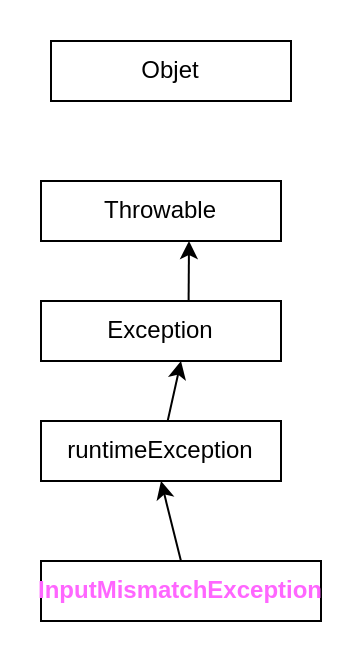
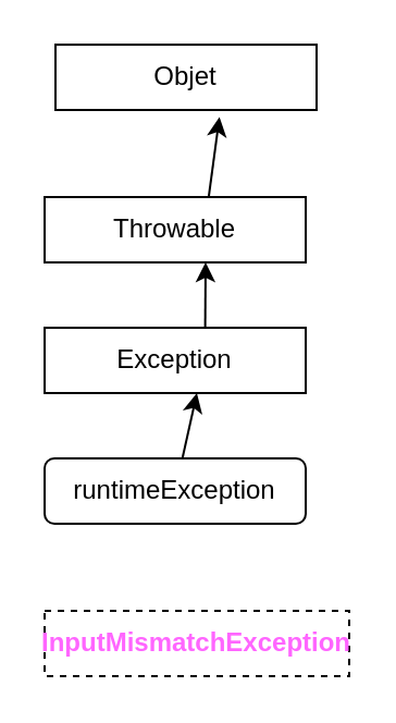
+ <mxCell id="2" value="" style="edgeStyle=none;html=1;exitX=0.628;exitY=0.015;exitDx=0;exitDy=0;exitPerimeter=0;entryX=0.628;entryY=1.107;entryDx=0;entryDy=0;entryPerimeter=0;" edge="1" parent="1" source="5" target="3"><mxGeometry relative="1" as="geometry"><mxPoint x="240" y="45" as="targetPoint" /></mxGeometry></mxCell>
- <mxCell id="7" value="runtimeException" style="whiteSpace=wrap;html=1;" vertex="1" parent="1"><mxGeometry x="20" y="210" width="120" height="30" as="geometry" /></mxCell>
+ <mxCell id="7" value="runtimeException" style="whiteSpace=wrap;html=1;rounded=1;" vertex="1" parent="1"><mxGeometry x="20" y="210" width="120" height="30" as="geometry" /></mxCell>
- <mxCell id="10" value="" style="edgeStyle=none;html=1;exitX=0.5;exitY=0;exitDx=0;exitDy=0;entryX=0.5;entryY=1;entryDx=0;entryDy=0;" edge="1" parent="1" source="9" target="7"><mxGeometry relative="1" as="geometry"><mxPoint x="93.333" y="220" as="sourcePoint" /><mxPoint x="100" y="190" as="targetPoint" /></mxGeometry></mxCell>
- <mxCell id="9" value="&lt;b&gt;&lt;font color=&quot;#ff66ff&quot;&gt;InputMismatchException&lt;/font&gt;&lt;/b&gt;" style="whiteSpace=wrap;html=1;" vertex="1" parent="1"><mxGeometry x="20" y="280" width="140" height="30" as="geometry" /></mxCell>
+ <mxCell id="9" value="&lt;b&gt;&lt;font color=&quot;#ff66ff&quot;&gt;InputMismatchException&lt;/font&gt;&lt;/b&gt;" style="whiteSpace=wrap;html=1;dashed=1;" vertex="1" parent="1"><mxGeometry x="20" y="280" width="140" height="30" as="geometry" /></mxCell>
